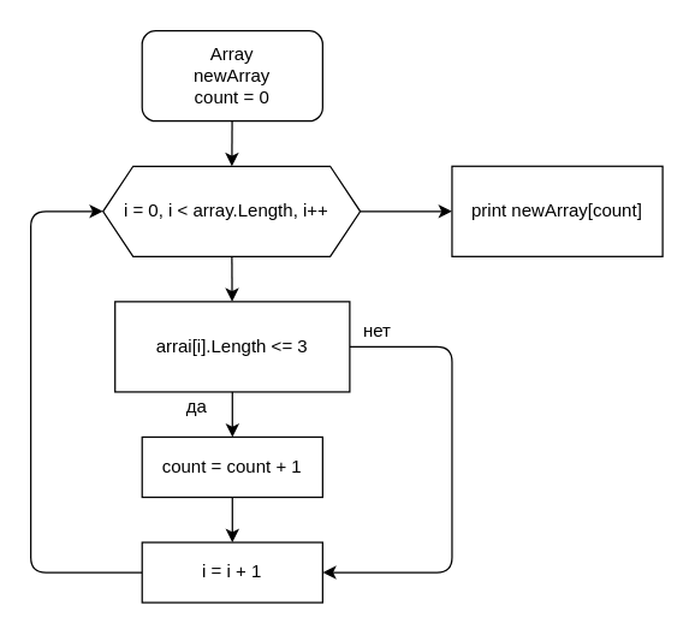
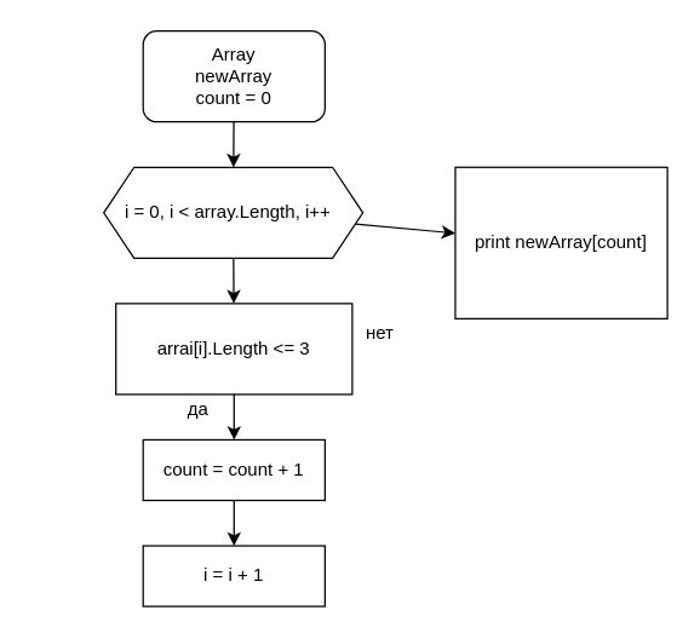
- <mxCell id="16" value="print newArray[count]" style="rounded=0;whiteSpace=wrap;html=1;" vertex="1" parent="1"><mxGeometry x="300" y="110" width="140" height="60" as="geometry" /></mxCell>
+ <mxCell id="16" value="print newArray[count]" style="rounded=0;whiteSpace=wrap;html=1;" vertex="1" parent="1"><mxGeometry x="300" y="110" width="140" height="100" as="geometry" /></mxCell>
- <mxCell id="12" value="" style="edgeStyle=none;html=1;entryX=0;entryY=0.5;entryDx=0;entryDy=0;" edge="1" parent="1" source="13" target="6"><mxGeometry relative="1" as="geometry"><mxPoint x="-6" y="380" as="targetPoint" /><Array as="points"><mxPoint x="20" y="380" /><mxPoint x="20" y="140" /></Array></mxGeometry></mxCell>
- <mxCell id="8" value="" style="edgeStyle=none;html=1;exitX=1;exitY=0.5;exitDx=0;exitDy=0;entryX=1;entryY=0.5;entryDx=0;entryDy=0;" edge="1" parent="1" source="9" target="13"><mxGeometry relative="1" as="geometry"><mxPoint x="300" y="380" as="targetPoint" /><Array as="points"><mxPoint x="300" y="230" /><mxPoint x="300" y="380" /></Array></mxGeometry></mxCell>
